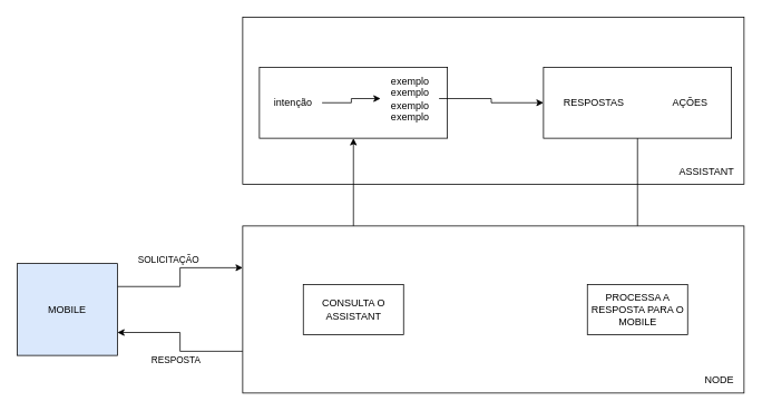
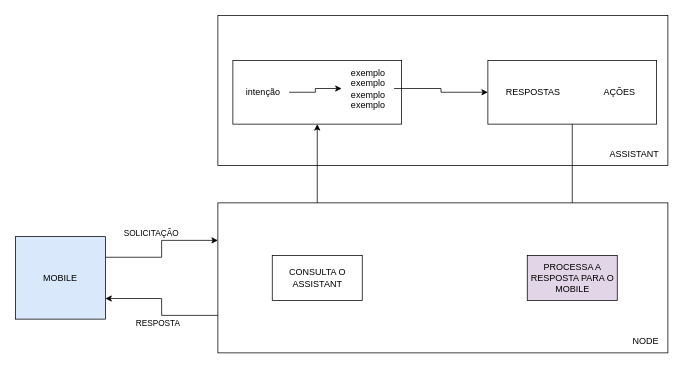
- <mxCell id="22" value="PROCESSA A RESPOSTA PARA O MOBILE" style="whiteSpace=wrap;html=1;" vertex="1" parent="1"><mxGeometry x="702.5" y="340" width="120" height="60" as="geometry" /></mxCell>
+ <mxCell id="22" value="PROCESSA A RESPOSTA PARA O MOBILE" style="whiteSpace=wrap;html=1;fillColor=#e1d5e7;" vertex="1" parent="1"><mxGeometry x="702.5" y="340" width="120" height="60" as="geometry" /></mxCell>
